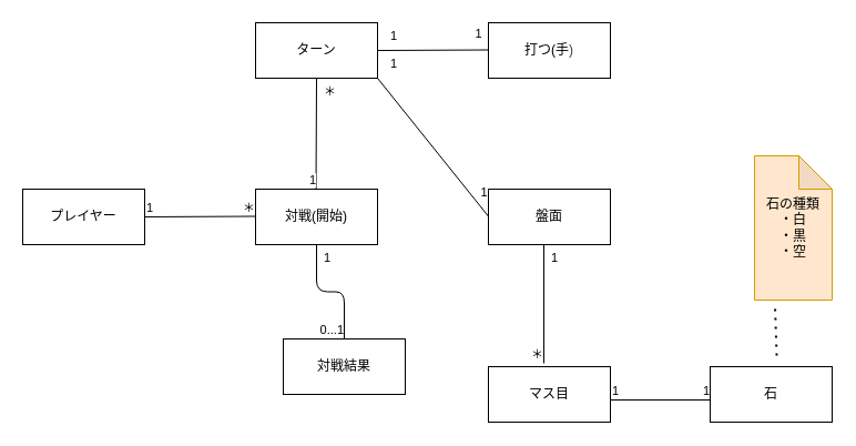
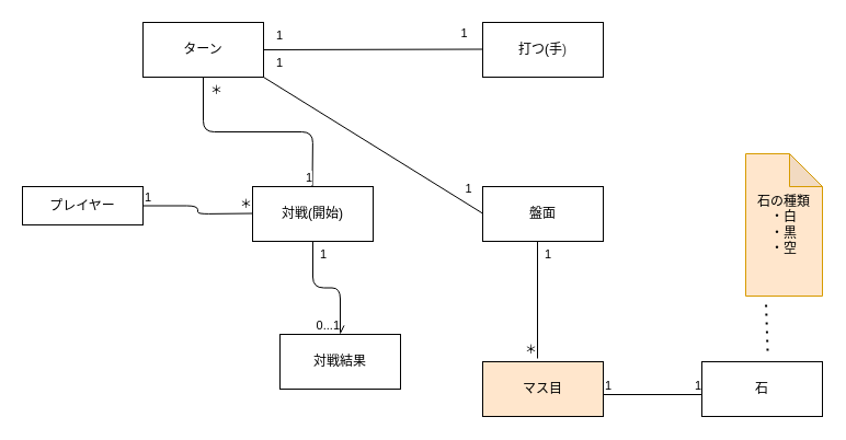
- <mxCell id="16" value="ターン" style="html=1;whiteSpace=wrap;" vertex="1" parent="1"><mxGeometry x="230" y="20" width="110" height="50" as="geometry" /></mxCell>
+ <mxCell id="16" value="ターン" style="html=1;whiteSpace=wrap;" vertex="1" parent="1"><mxGeometry x="130" y="20" width="110" height="50" as="geometry" /></mxCell>
- <mxCell id="7" value="&lt;div style=&quot;text-align: start;&quot;&gt;プレイヤー&lt;/div&gt;" style="html=1;whiteSpace=wrap;" vertex="1" parent="1"><mxGeometry x="20" y="170" width="110" height="50" as="geometry" /></mxCell>
+ <mxCell id="7" value="&lt;div style=&quot;text-align: start;&quot;&gt;プレイヤー&lt;/div&gt;" style="html=1;whiteSpace=wrap;" vertex="1" parent="1"><mxGeometry x="20" y="170" width="110" height="35" as="geometry" /></mxCell>
- <mxCell id="13" value="" style="endArrow=none;html=1;edgeStyle=orthogonalEdgeStyle;entryX=0.5;entryY=0;entryDx=0;entryDy=0;exitX=0.5;exitY=1;exitDx=0;exitDy=0;" edge="1" parent="1" source="2" target="5"><mxGeometry relative="1" as="geometry"><mxPoint x="280" y="220" as="sourcePoint" /><mxPoint x="280" y="310" as="targetPoint" /></mxGeometry></mxCell>
+ <mxCell id="13" value="" style="endArrow=open;html=1;edgeStyle=orthogonalEdgeStyle;entryX=0.5;entryY=0;entryDx=0;entryDy=0;exitX=0.5;exitY=1;exitDx=0;exitDy=0;" edge="1" parent="1" source="2" target="5"><mxGeometry relative="1" as="geometry"><mxPoint x="280" y="220" as="sourcePoint" /><mxPoint x="280" y="310" as="targetPoint" /></mxGeometry></mxCell>
- <mxCell id="23" value="マス目" style="html=1;whiteSpace=wrap;" vertex="1" parent="1"><mxGeometry x="440" y="330" width="110" height="50" as="geometry" /></mxCell>
+ <mxCell id="23" value="マス目" style="html=1;whiteSpace=wrap;fillColor=#ffe6cc;" vertex="1" parent="1"><mxGeometry x="440" y="330" width="110" height="50" as="geometry" /></mxCell>
